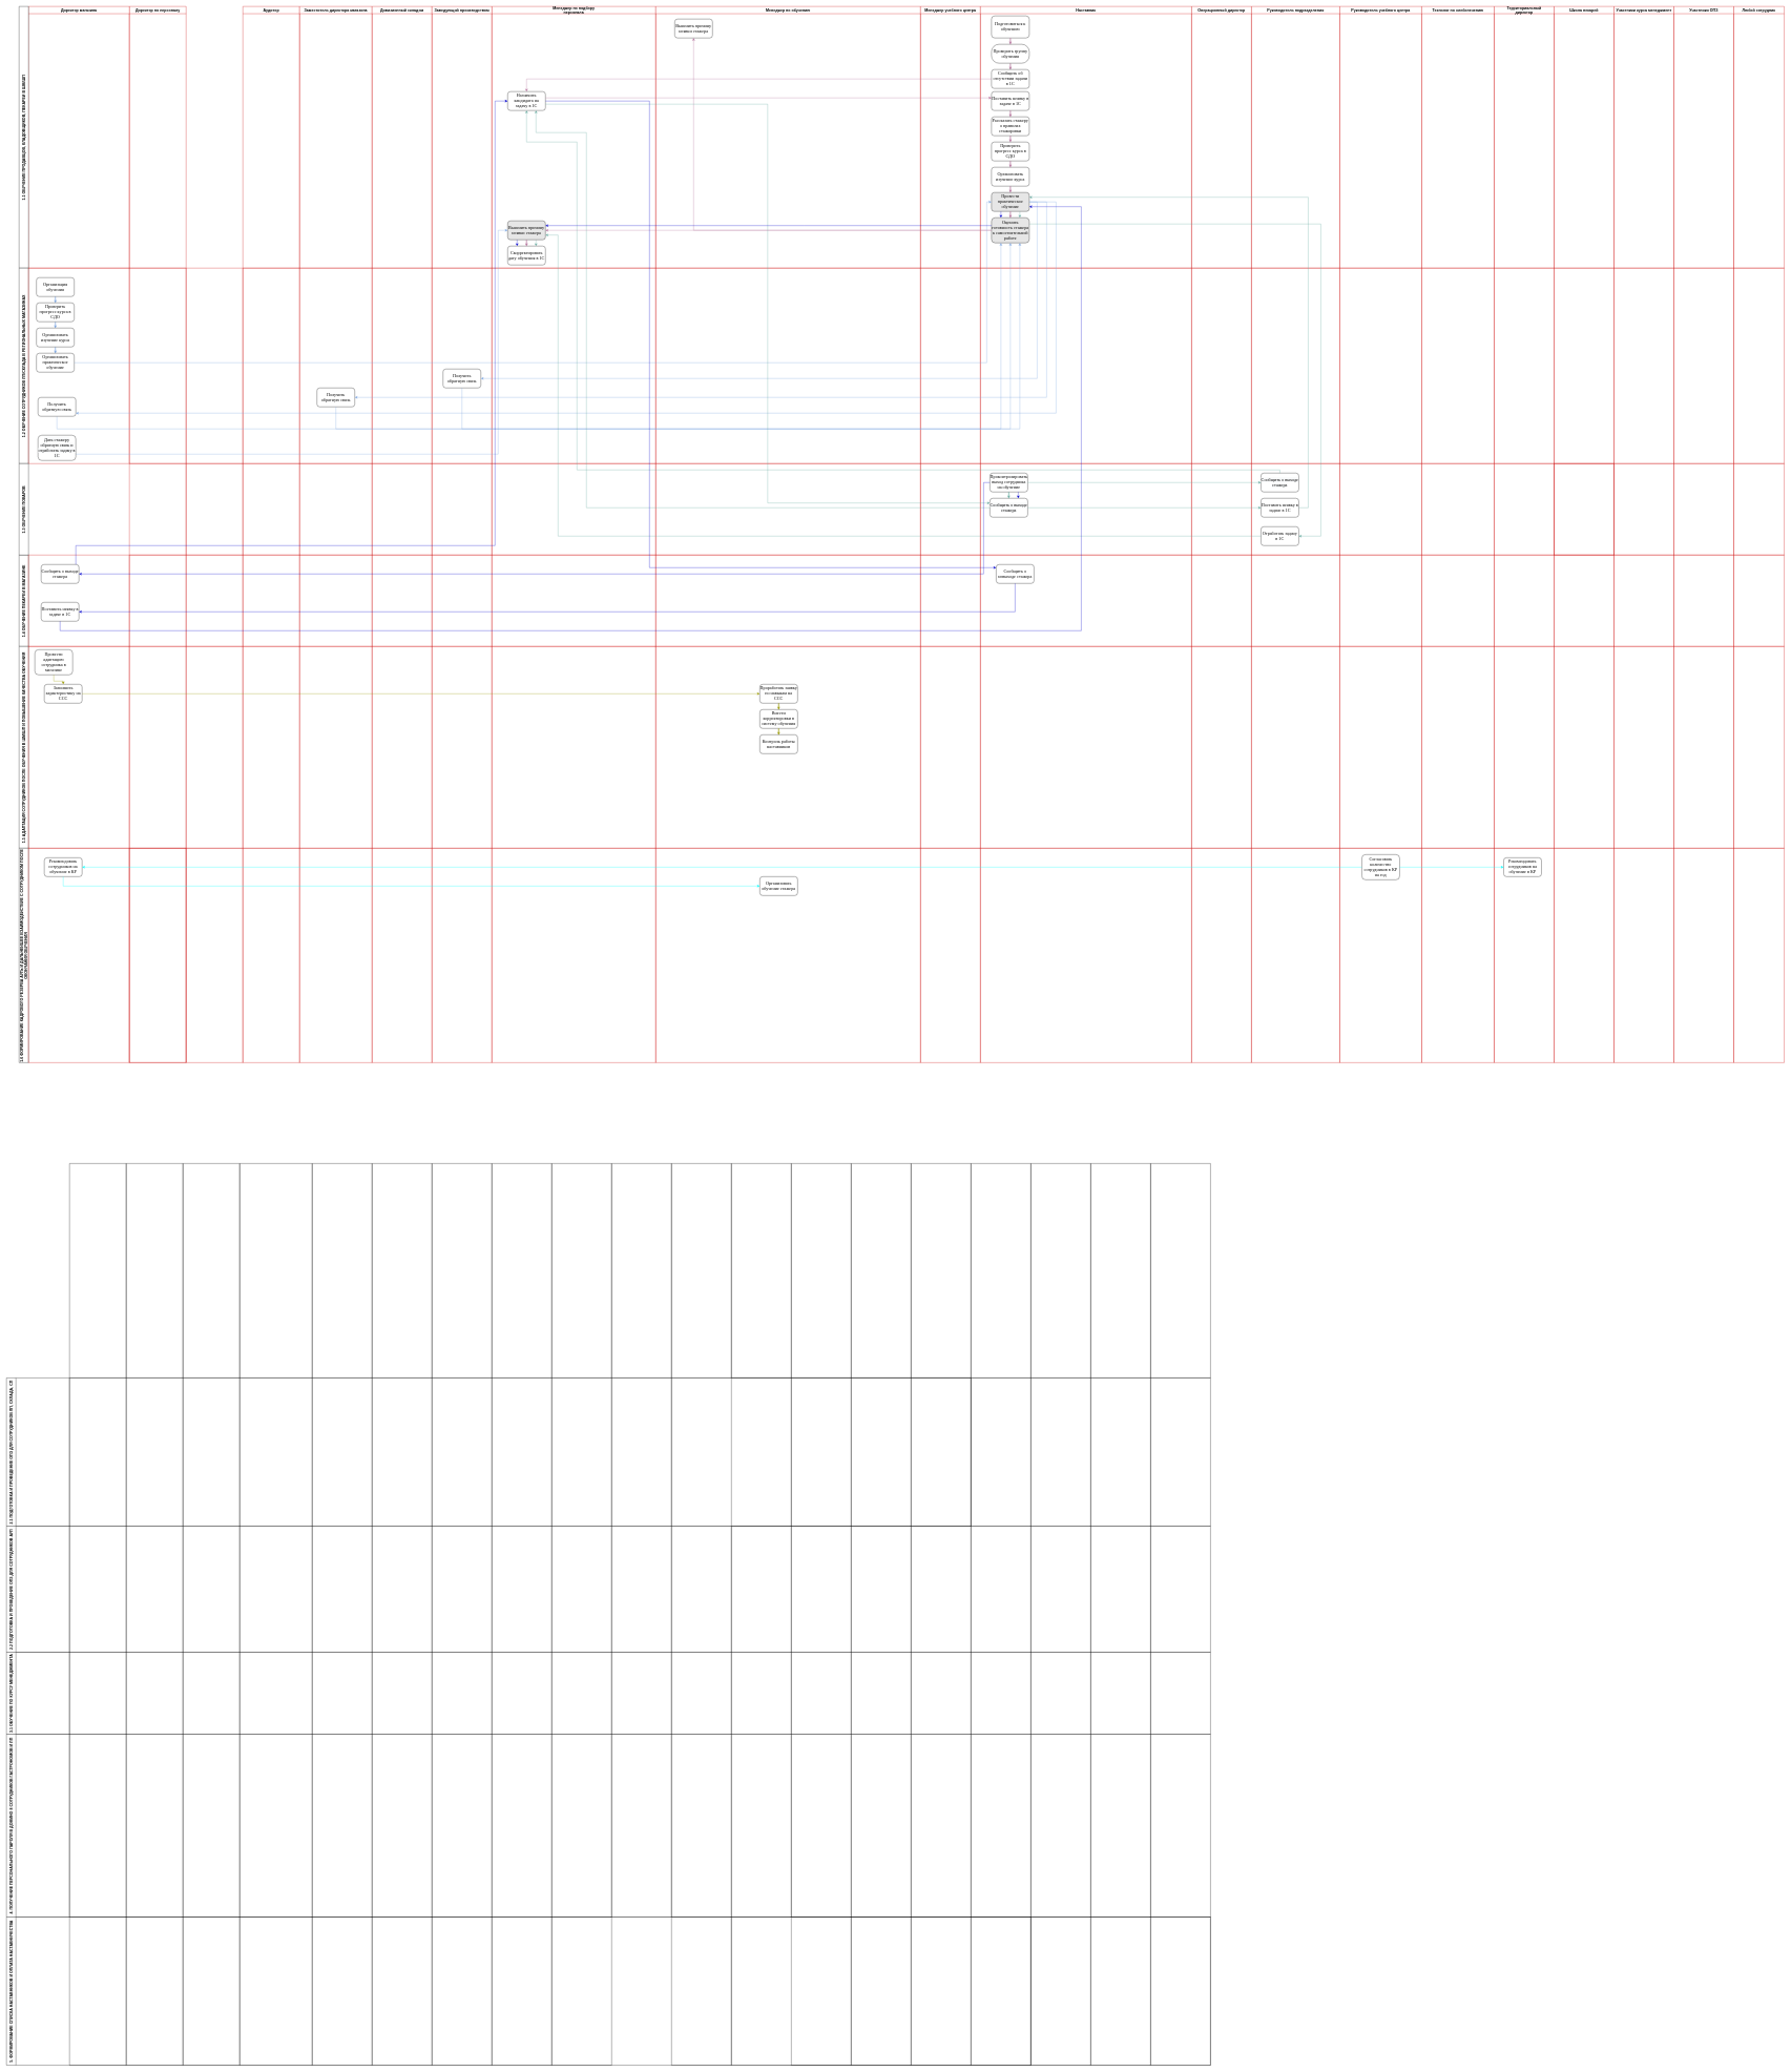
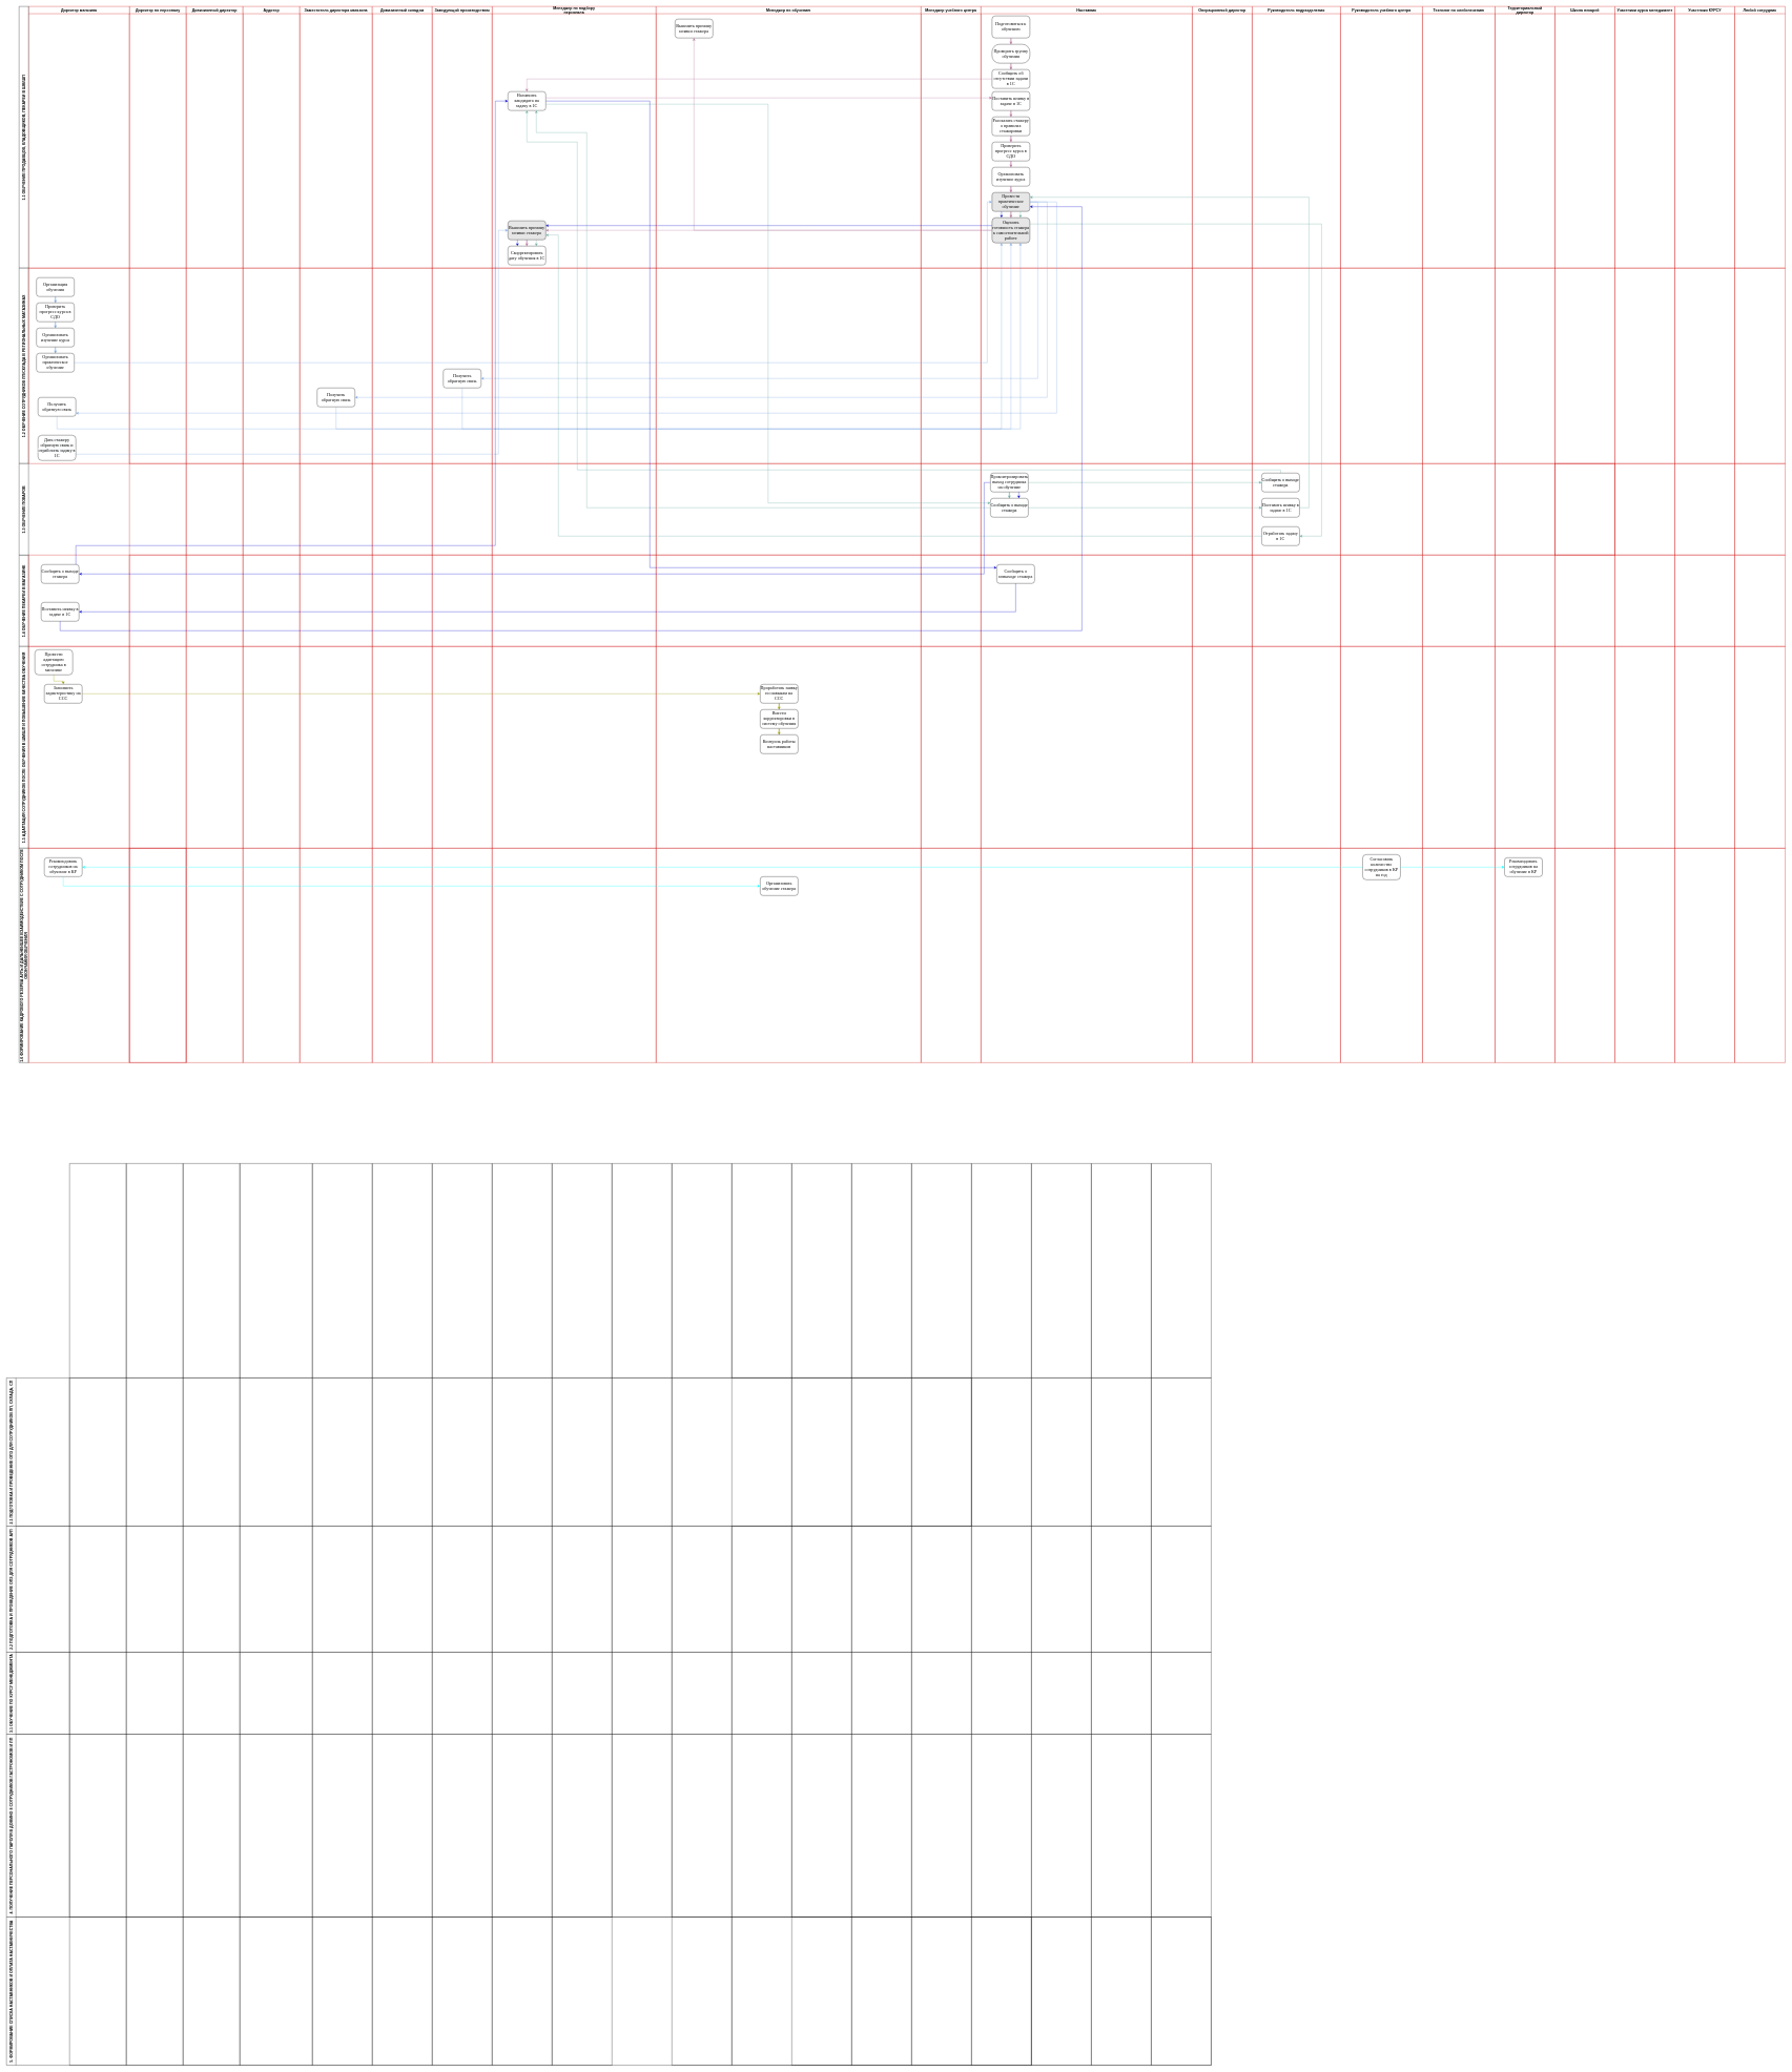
- <mxCell id="42" value="Участники ОПЗ" style="swimlane;strokeColor=#CC0000;" vertex="1" parent="1"><mxGeometry x="5310" y="20" width="190" height="830" as="geometry" /></mxCell>
+ <mxCell id="42" value="Участники КУРСУ" style="swimlane;strokeColor=#CC0000;" vertex="1" parent="1"><mxGeometry x="5310" y="20" width="190" height="830" as="geometry" /></mxCell>
+ <mxCell id="3" value="Дивизионный директор" style="swimlane;strokeColor=#CC0000;" vertex="1" parent="1"><mxGeometry x="590" y="20" width="180" height="830" as="geometry" /></mxCell>
